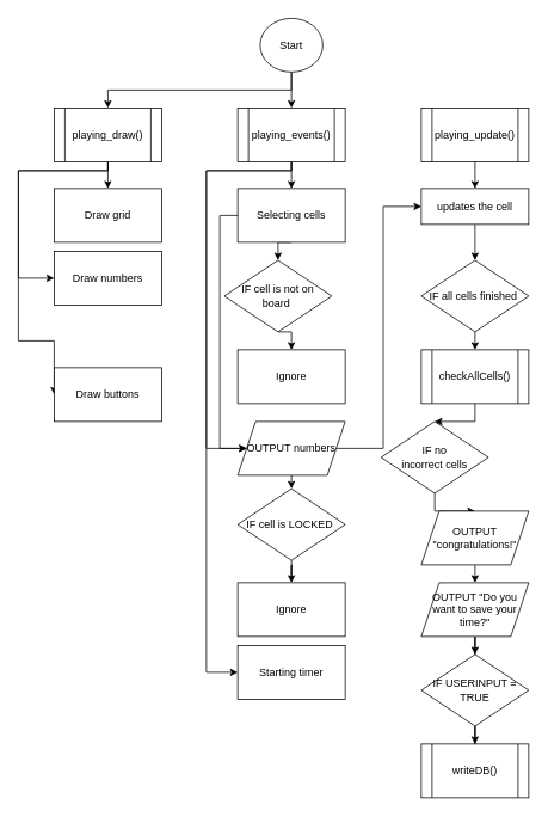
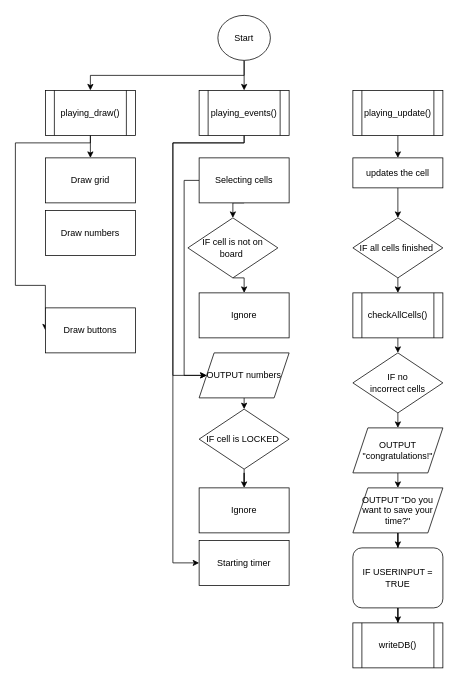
- <mxCell id="11" style="edgeStyle=orthogonalEdgeStyle;rounded=0;orthogonalLoop=1;jettySize=auto;html=1;exitX=0.5;exitY=1;exitDx=0;exitDy=0;entryX=0.5;entryY=0;entryDx=0;entryDy=0;" parent="1" source="14" target="20" edge="1"><mxGeometry relative="1" as="geometry"><Array as="points"><mxPoint x="325" y="200" /><mxPoint x="325" y="200" /></Array></mxGeometry></mxCell>
- <mxCell id="6" style="edgeStyle=orthogonalEdgeStyle;rounded=0;orthogonalLoop=1;jettySize=auto;html=1;exitX=0.5;exitY=1;exitDx=0;exitDy=0;entryX=0;entryY=0.5;entryDx=0;entryDy=0;" parent="1" source="8" target="16" edge="1"><mxGeometry relative="1" as="geometry"><Array as="points"><mxPoint x="120" y="190" /><mxPoint x="20" y="190" /><mxPoint x="20" y="310" /></Array></mxGeometry></mxCell>
- <mxCell id="37" style="edgeStyle=orthogonalEdgeStyle;rounded=0;orthogonalLoop=1;jettySize=auto;html=1;exitX=1;exitY=0.5;exitDx=0;exitDy=0;entryX=0;entryY=0.5;entryDx=0;entryDy=0;" parent="1" source="38" target="24" edge="1"><mxGeometry relative="1" as="geometry" /></mxCell>
- <mxCell id="36" value="IF no &lt;br&gt;incorrect cells" style="rhombus;whiteSpace=wrap;html=1;" parent="1" vertex="1"><mxGeometry x="425" y="470" width="120" height="80" as="geometry" /></mxCell>
+ <mxCell id="36" value="IF no &lt;br&gt;incorrect cells" style="rhombus;whiteSpace=wrap;html=1;" parent="1" vertex="1"><mxGeometry x="470" y="470" width="120" height="80" as="geometry" /></mxCell>
- <mxCell id="44" value="IF USERINPUT = TRUE" style="rhombus;whiteSpace=wrap;html=1;" vertex="1" parent="1"><mxGeometry x="470" y="730" width="120" height="80" as="geometry" /></mxCell>
+ <mxCell id="44" value="IF USERINPUT = TRUE" style="whiteSpace=wrap;html=1;rounded=1;" vertex="1" parent="1"><mxGeometry x="470" y="730" width="120" height="80" as="geometry" /></mxCell>
